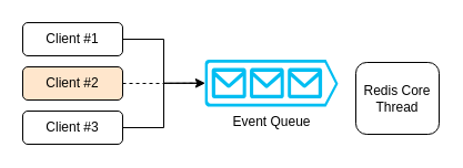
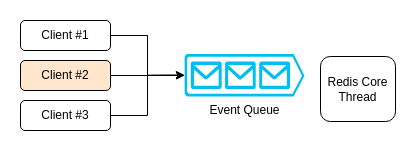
- <mxCell id="7" style="edgeStyle=orthogonalEdgeStyle;rounded=0;orthogonalLoop=1;jettySize=auto;html=1;entryX=0;entryY=0.5;entryDx=0;entryDy=0;entryPerimeter=0;endArrow=open;" edge="1" parent="1" source="2" target="5"><mxGeometry relative="1" as="geometry" /></mxCell>
+ <mxCell id="7" style="edgeStyle=orthogonalEdgeStyle;rounded=0;orthogonalLoop=1;jettySize=auto;html=1;entryX=0;entryY=0.5;entryDx=0;entryDy=0;entryPerimeter=0;" edge="1" parent="1" source="2" target="5"><mxGeometry relative="1" as="geometry" /></mxCell>
- <mxCell id="8" style="edgeStyle=orthogonalEdgeStyle;rounded=0;orthogonalLoop=1;jettySize=auto;html=1;entryX=0;entryY=0.5;entryDx=0;entryDy=0;entryPerimeter=0;dashed=1;" edge="1" parent="1" source="3" target="5"><mxGeometry relative="1" as="geometry" /></mxCell>
+ <mxCell id="8" style="edgeStyle=orthogonalEdgeStyle;rounded=0;orthogonalLoop=1;jettySize=auto;html=1;entryX=0;entryY=0.5;entryDx=0;entryDy=0;entryPerimeter=0;" edge="1" parent="1" source="3" target="5"><mxGeometry relative="1" as="geometry" /></mxCell>
